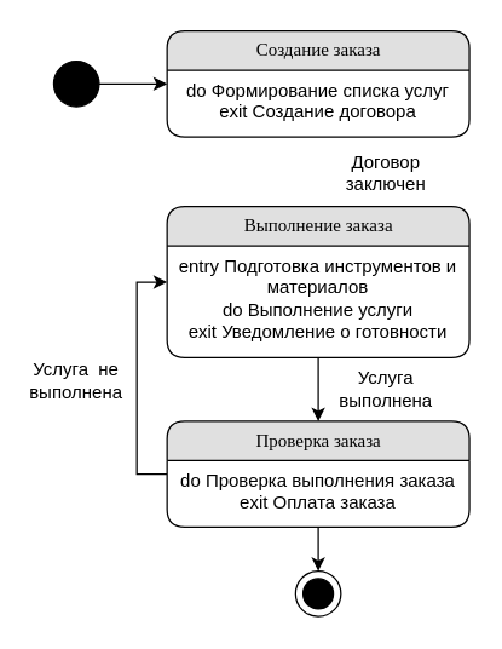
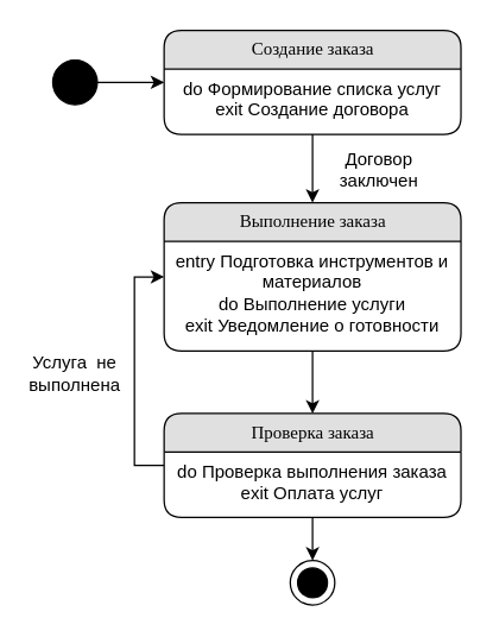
+ <mxCell id="2" style="edgeStyle=orthogonalEdgeStyle;rounded=0;orthogonalLoop=1;jettySize=auto;html=1;exitX=0.5;exitY=1;exitDx=0;exitDy=0;entryX=0.5;entryY=0;entryDx=0;entryDy=0;" edge="1" parent="1" source="3" target="10"><mxGeometry relative="1" as="geometry" /></mxCell>
- <mxCell id="13" value="Услуга выполнена" style="text;html=1;strokeColor=none;fillColor=none;align=center;verticalAlign=middle;whiteSpace=wrap;rounded=0;" vertex="1" parent="1"><mxGeometry x="225" y="242" width="60" height="30" as="geometry" /></mxCell>
- <mxCell id="8" value="do Проверка выполнения заказа&lt;br&gt;exit Оплата заказа" style="text;html=1;strokeColor=none;fillColor=none;spacingLeft=4;spacingRight=4;whiteSpace=wrap;overflow=hidden;rotatable=0;points=[[0,0.5],[1,0.5]];portConstraint=eastwest;align=center;" vertex="1" parent="7"><mxGeometry y="26" width="200" height="44" as="geometry" /></mxCell>
+ <mxCell id="8" value="do Проверка выполнения заказа&lt;br&gt;exit Оплата услуг" style="text;html=1;strokeColor=none;fillColor=none;spacingLeft=4;spacingRight=4;whiteSpace=wrap;overflow=hidden;rotatable=0;points=[[0,0.5],[1,0.5]];portConstraint=eastwest;align=center;" vertex="1" parent="7"><mxGeometry y="26" width="200" height="44" as="geometry" /></mxCell>
